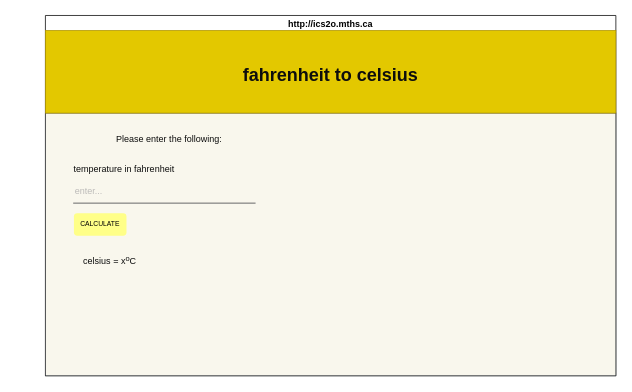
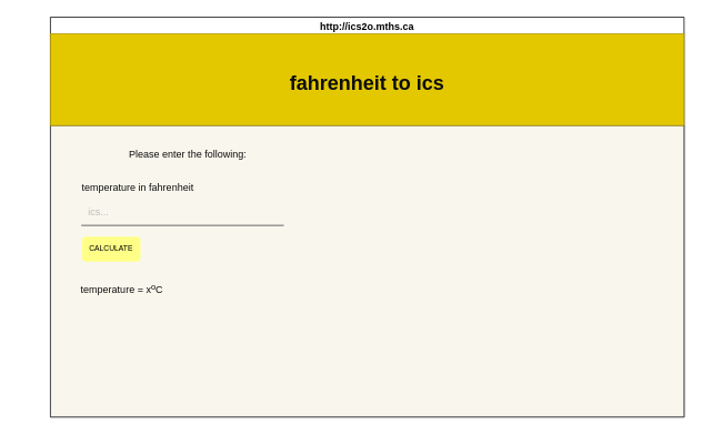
- <mxCell id="11" value="&lt;h1&gt;&lt;font color=&quot;#0d0d0d&quot;&gt;fahrenheit to celsius&lt;/font&gt;&lt;br&gt;&lt;/h1&gt;" style="text;html=1;strokeColor=none;fillColor=none;align=center;verticalAlign=middle;whiteSpace=wrap;rounded=0;" vertex="1" parent="1"><mxGeometry x="220" y="40" width="440" height="120" as="geometry" /></mxCell>
+ <mxCell id="11" value="&lt;h1&gt;&lt;font color=&quot;#0d0d0d&quot;&gt;fahrenheit to ics&lt;/font&gt;&lt;br&gt;&lt;/h1&gt;" style="text;html=1;strokeColor=none;fillColor=none;align=center;verticalAlign=middle;whiteSpace=wrap;rounded=0;" vertex="1" parent="1"><mxGeometry x="220" y="40" width="440" height="120" as="geometry" /></mxCell>
- <mxCell id="7" value="enter..." style="text;html=1;strokeColor=none;fillColor=none;align=center;verticalAlign=middle;whiteSpace=wrap;rounded=0;fontColor=#BDBBB9;" vertex="1" parent="2"><mxGeometry x="28" y="220" width="60" height="30" as="geometry" /></mxCell>
+ <mxCell id="7" value="ics..." style="text;html=1;strokeColor=none;fillColor=none;align=center;verticalAlign=middle;whiteSpace=wrap;rounded=0;fontColor=#BDBBB9;" vertex="1" parent="2"><mxGeometry x="28" y="220" width="60" height="30" as="geometry" /></mxCell>
- <mxCell id="10" value="celsius = x&lt;sup&gt;o&lt;/sup&gt;C&lt;sup&gt;&lt;br&gt;&amp;nbsp;&amp;nbsp;&lt;/sup&gt;" style="text;html=1;strokeColor=none;fillColor=none;align=center;verticalAlign=middle;whiteSpace=wrap;rounded=0;fontColor=#0D0D0D;" vertex="1" parent="2"><mxGeometry x="-40" y="320" width="252" height="30" as="geometry" /></mxCell>
+ <mxCell id="10" value="temperature = x&lt;sup&gt;o&lt;/sup&gt;C&lt;sup&gt;&lt;br&gt;&amp;nbsp;&amp;nbsp;&lt;/sup&gt;" style="text;html=1;strokeColor=none;fillColor=none;align=center;verticalAlign=middle;whiteSpace=wrap;rounded=0;fontColor=#0D0D0D;" vertex="1" parent="2"><mxGeometry x="-40" y="320" width="252" height="30" as="geometry" /></mxCell>
